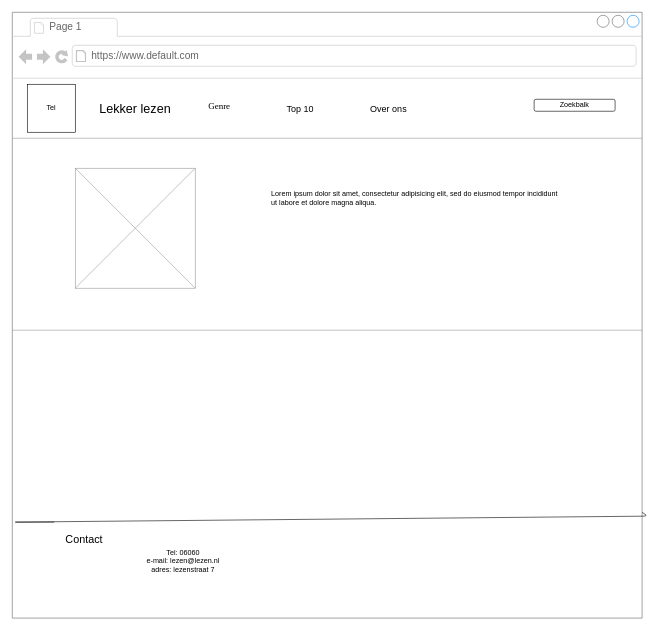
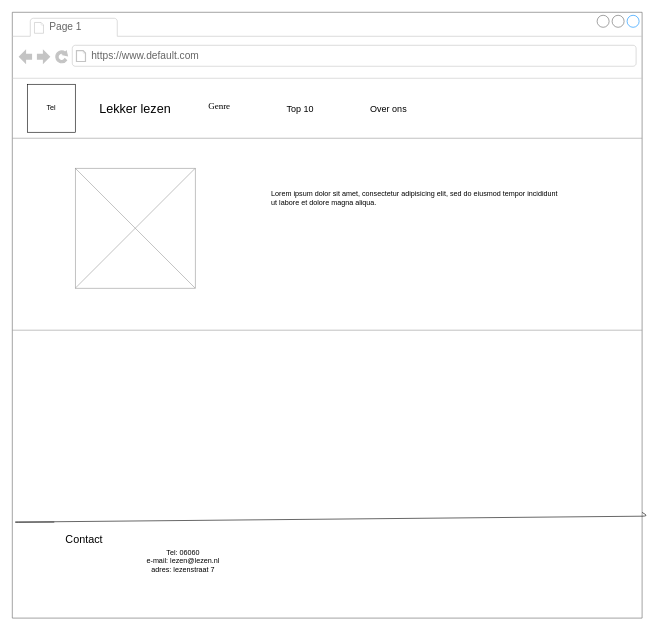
- <mxCell id="14" value="Zoekbalk" style="rounded=1;whiteSpace=wrap;html=1;" parent="2" vertex="1"><mxGeometry x="870" y="145" width="135" height="20" as="geometry" /></mxCell>
